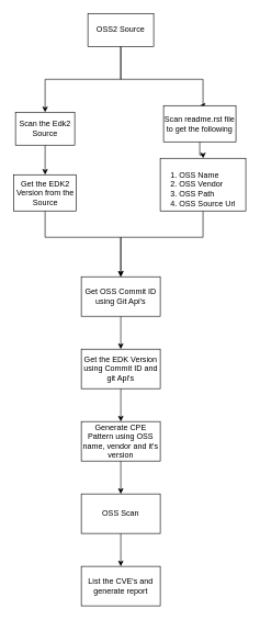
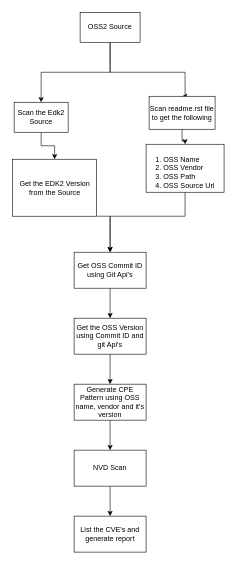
- <mxCell id="12" value="Get the EDK2 Version from the Source" style="rounded=0;whiteSpace=wrap;html=1;" parent="1" vertex="1"><mxGeometry x="20.5" y="265" width="95" height="55" as="geometry" /></mxCell>
+ <mxCell id="12" value="Get the EDK2 Version from the Source" style="rounded=0;whiteSpace=wrap;html=1;" parent="1" vertex="1"><mxGeometry x="20.5" y="265" width="140" height="95" as="geometry" /></mxCell>
- <mxCell id="16" value="Get the EDK Version using Commit ID and git Api's" style="rounded=0;whiteSpace=wrap;html=1;" parent="1" vertex="1"><mxGeometry x="123" y="530" width="120" height="60" as="geometry" /></mxCell>
+ <mxCell id="16" value="Get the OSS Version using Commit ID and git Api's" style="rounded=0;whiteSpace=wrap;html=1;" parent="1" vertex="1"><mxGeometry x="123" y="530" width="120" height="60" as="geometry" /></mxCell>
- <mxCell id="20" value="OSS Scan" style="whiteSpace=wrap;html=1;rounded=0;" parent="1" vertex="1"><mxGeometry x="123" y="750" width="120" height="60" as="geometry" /></mxCell>
+ <mxCell id="20" value="NVD Scan" style="whiteSpace=wrap;html=1;rounded=0;" parent="1" vertex="1"><mxGeometry x="123" y="750" width="120" height="60" as="geometry" /></mxCell>
